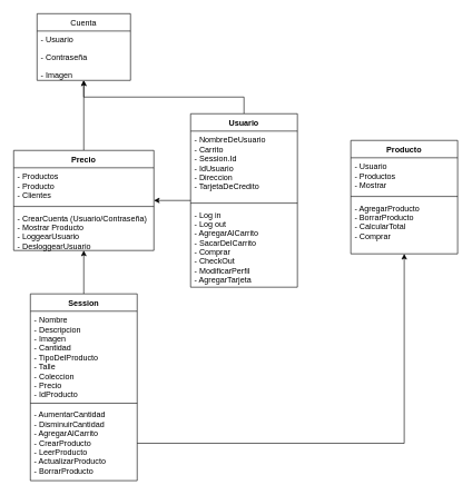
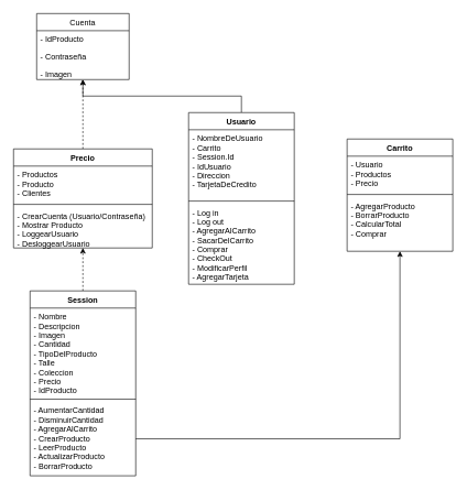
- <mxCell id="3" value="- Usuario" style="text;strokeColor=none;fillColor=none;align=left;verticalAlign=top;spacingLeft=4;spacingRight=4;overflow=hidden;rotatable=0;points=[[0,0.5],[1,0.5]];portConstraint=eastwest;" parent="2" vertex="1"><mxGeometry y="26" width="140" height="26" as="geometry" /></mxCell>
+ <mxCell id="3" value="- IdProducto" style="text;strokeColor=none;fillColor=none;align=left;verticalAlign=top;spacingLeft=4;spacingRight=4;overflow=hidden;rotatable=0;points=[[0,0.5],[1,0.5]];portConstraint=eastwest;" parent="2" vertex="1"><mxGeometry y="26" width="140" height="26" as="geometry" /></mxCell>
- <mxCell id="6" style="edgeStyle=orthogonalEdgeStyle;rounded=0;orthogonalLoop=1;jettySize=auto;html=1;exitX=0.5;exitY=0;exitDx=0;exitDy=0;" parent="1" source="7" target="2" edge="1"><mxGeometry relative="1" as="geometry" /></mxCell>
+ <mxCell id="6" style="edgeStyle=orthogonalEdgeStyle;rounded=0;orthogonalLoop=1;jettySize=auto;html=1;exitX=0.5;exitY=0;exitDx=0;exitDy=0;dashed=1;" parent="1" source="7" target="2" edge="1"><mxGeometry relative="1" as="geometry" /></mxCell>
- <mxCell id="22" value="Producto" style="swimlane;fontStyle=1;align=center;verticalAlign=top;childLayout=stackLayout;horizontal=1;startSize=26;horizontalStack=0;resizeParent=1;resizeParentMax=0;resizeLast=0;collapsible=1;marginBottom=0;" parent="1" vertex="1"><mxGeometry x="525" y="210" width="160" height="170" as="geometry" /></mxCell>
+ <mxCell id="22" value="Carrito" style="swimlane;fontStyle=1;align=center;verticalAlign=top;childLayout=stackLayout;horizontal=1;startSize=26;horizontalStack=0;resizeParent=1;resizeParentMax=0;resizeLast=0;collapsible=1;marginBottom=0;" parent="1" vertex="1"><mxGeometry x="525" y="210" width="160" height="170" as="geometry" /></mxCell>
- <mxCell id="23" value="- Usuario&#10;- Productos&#10;- Mostrar&#10;" style="text;strokeColor=none;fillColor=none;align=left;verticalAlign=top;spacingLeft=4;spacingRight=4;overflow=hidden;rotatable=0;points=[[0,0.5],[1,0.5]];portConstraint=eastwest;" parent="22" vertex="1"><mxGeometry y="26" width="160" height="54" as="geometry" /></mxCell>
+ <mxCell id="23" value="- Usuario&#10;- Productos&#10;- Precio&#10;" style="text;strokeColor=none;fillColor=none;align=left;verticalAlign=top;spacingLeft=4;spacingRight=4;overflow=hidden;rotatable=0;points=[[0,0.5],[1,0.5]];portConstraint=eastwest;" parent="22" vertex="1"><mxGeometry y="26" width="160" height="54" as="geometry" /></mxCell>
- <mxCell id="12" style="edgeStyle=orthogonalEdgeStyle;rounded=0;orthogonalLoop=1;jettySize=auto;html=1;exitX=0;exitY=0.5;exitDx=0;exitDy=0;" parent="1" source="13" target="7" edge="1"><mxGeometry relative="1" as="geometry" /></mxCell>
- <mxCell id="17" style="edgeStyle=orthogonalEdgeStyle;rounded=0;orthogonalLoop=1;jettySize=auto;html=1;exitX=0.5;exitY=0;exitDx=0;exitDy=0;" parent="1" source="18" target="7" edge="1"><mxGeometry relative="1" as="geometry" /></mxCell>
+ <mxCell id="17" style="edgeStyle=orthogonalEdgeStyle;rounded=0;orthogonalLoop=1;jettySize=auto;html=1;exitX=0.5;exitY=0;exitDx=0;exitDy=0;dashed=1;" parent="1" source="18" target="7" edge="1"><mxGeometry relative="1" as="geometry" /></mxCell>
